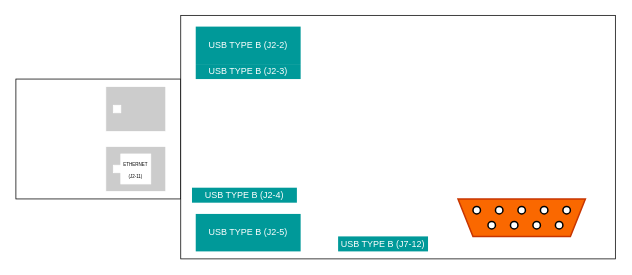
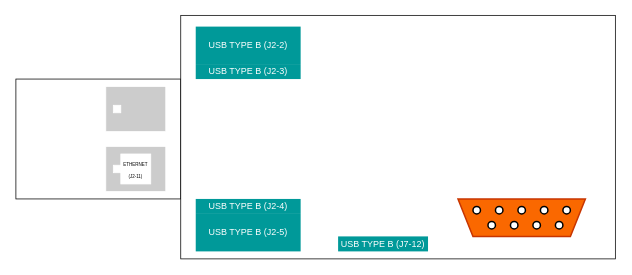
- <mxCell id="5" value="USB TYPE B (J2-4)" style="rounded=0;whiteSpace=wrap;html=1;direction=south;fillColor=#009999;fontColor=#ffffff;strokeColor=none;strokeWidth=2;" parent="1" vertex="1"><mxGeometry x="255" y="250" width="140" height="20" as="geometry" /></mxCell>
+ <mxCell id="5" value="USB TYPE B (J2-4)" style="rounded=0;whiteSpace=wrap;html=1;direction=south;fillColor=#009999;fontColor=#ffffff;strokeColor=none;strokeWidth=2;" parent="1" vertex="1"><mxGeometry x="260" y="265" width="140" height="20" as="geometry" /></mxCell>
